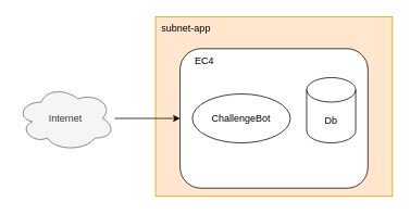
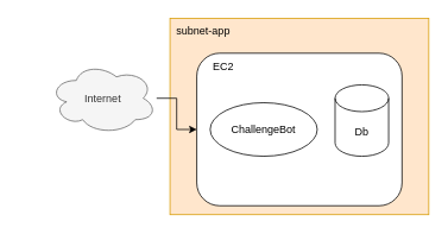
- <mxCell id="9" value="EC4" style="text;html=1;strokeColor=none;fillColor=none;align=center;verticalAlign=middle;whiteSpace=wrap;rounded=0;" vertex="1" parent="1"><mxGeometry x="220" y="60" width="60" height="30" as="geometry" /></mxCell>
+ <mxCell id="9" value="EC2" style="text;html=1;strokeColor=none;fillColor=none;align=center;verticalAlign=middle;whiteSpace=wrap;rounded=0;" vertex="1" parent="1"><mxGeometry x="220" y="60" width="60" height="30" as="geometry" /></mxCell>
- <mxCell id="7" value="Internet" style="ellipse;shape=cloud;whiteSpace=wrap;html=1;fillColor=#f5f5f5;fontColor=#333333;strokeColor=#666666;" parent="1" vertex="1"><mxGeometry x="20" y="104.5" width="120" height="80" as="geometry" /></mxCell>
+ <mxCell id="7" value="Internet" style="ellipse;shape=cloud;whiteSpace=wrap;html=1;fillColor=#f5f5f5;fontColor=#333333;strokeColor=#666666;" parent="1" vertex="1"><mxGeometry x="55" y="69.5" width="120" height="80" as="geometry" /></mxCell>
